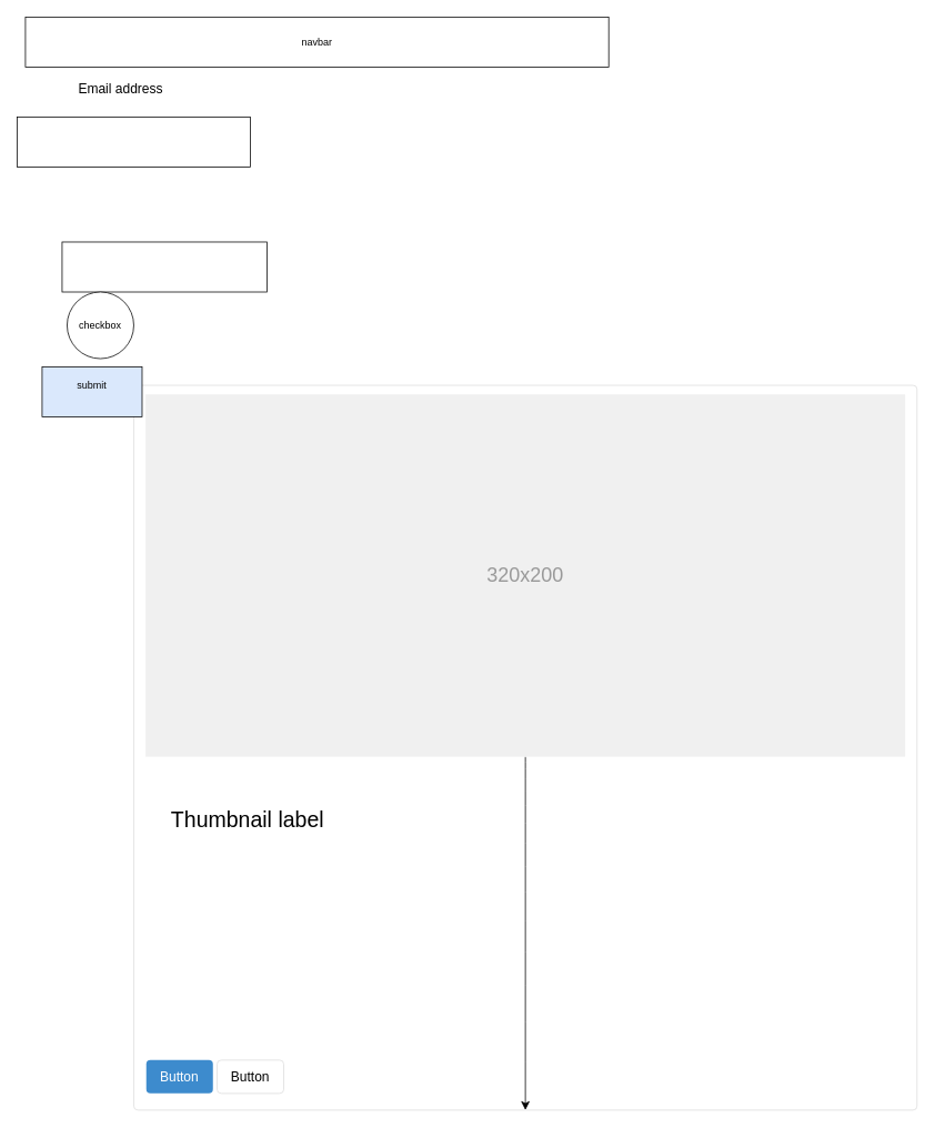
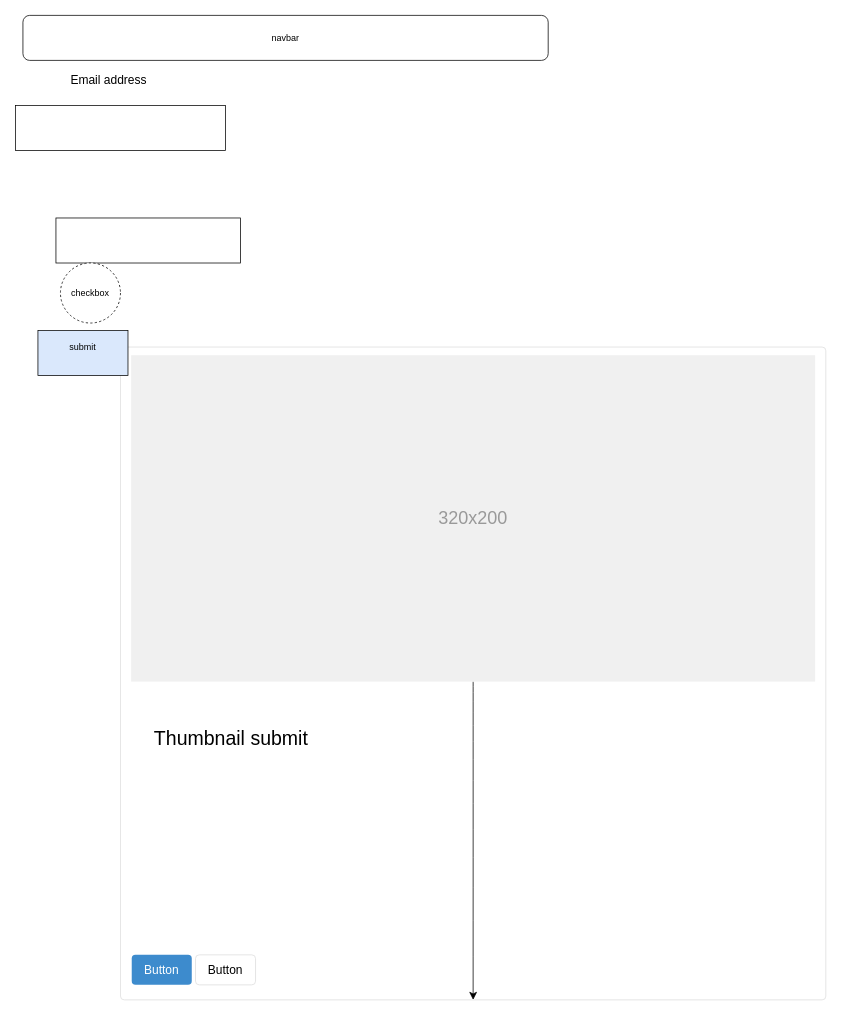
- <mxCell id="8" value="navbar" style="whiteSpace=wrap;html=1;" vertex="1" parent="1"><mxGeometry x="30" width="700" height="60" as="geometry" y="20" /></mxCell>
+ <mxCell id="8" value="navbar" style="whiteSpace=wrap;html=1;rounded=1;" vertex="1" parent="1"><mxGeometry x="30" width="700" height="60" as="geometry" y="20" /></mxCell>
- <mxCell id="12" value="checkbox" style="ellipse;whiteSpace=wrap;html=1;" vertex="1" parent="1"><mxGeometry x="80" y="350" width="80" height="80" as="geometry" /></mxCell>
+ <mxCell id="12" value="checkbox" style="ellipse;whiteSpace=wrap;html=1;dashed=1;" vertex="1" parent="1"><mxGeometry x="80" y="350" width="80" height="80" as="geometry" /></mxCell>
- <mxCell id="5" value="Thumbnail label" style="html=1;shadow=0;dashed=0;shape=mxgraph.bootstrap.anchor;fontSize=26;align=left;whiteSpace=wrap;" parent="2" vertex="1"><mxGeometry x="42.727" y="478.5" width="854.545" height="87" as="geometry" /></mxCell>
+ <mxCell id="5" value="Thumbnail submit" style="html=1;shadow=0;dashed=0;shape=mxgraph.bootstrap.anchor;fontSize=26;align=left;whiteSpace=wrap;" parent="2" vertex="1"><mxGeometry x="42.727" y="478.5" width="854.545" height="87" as="geometry" /></mxCell>
